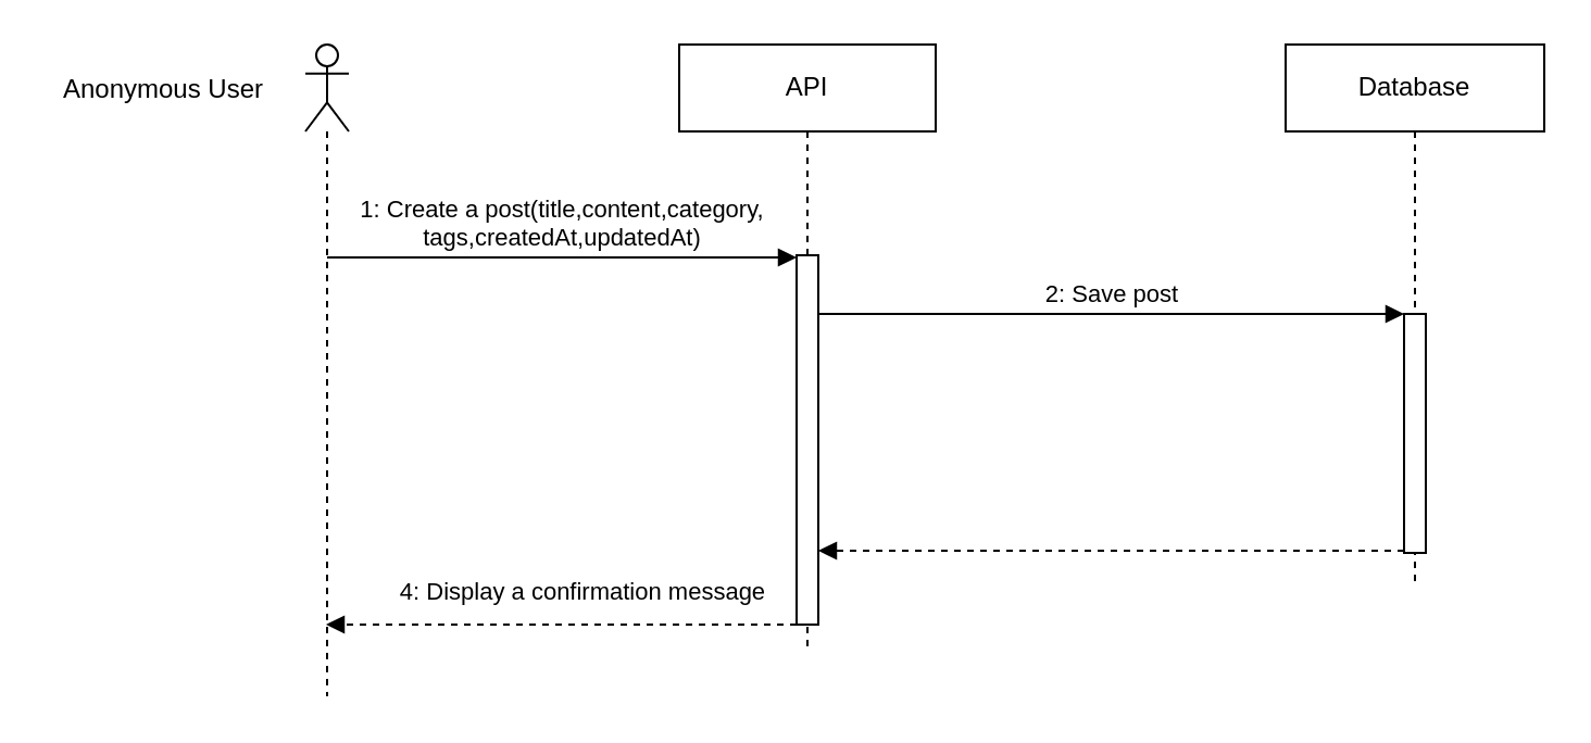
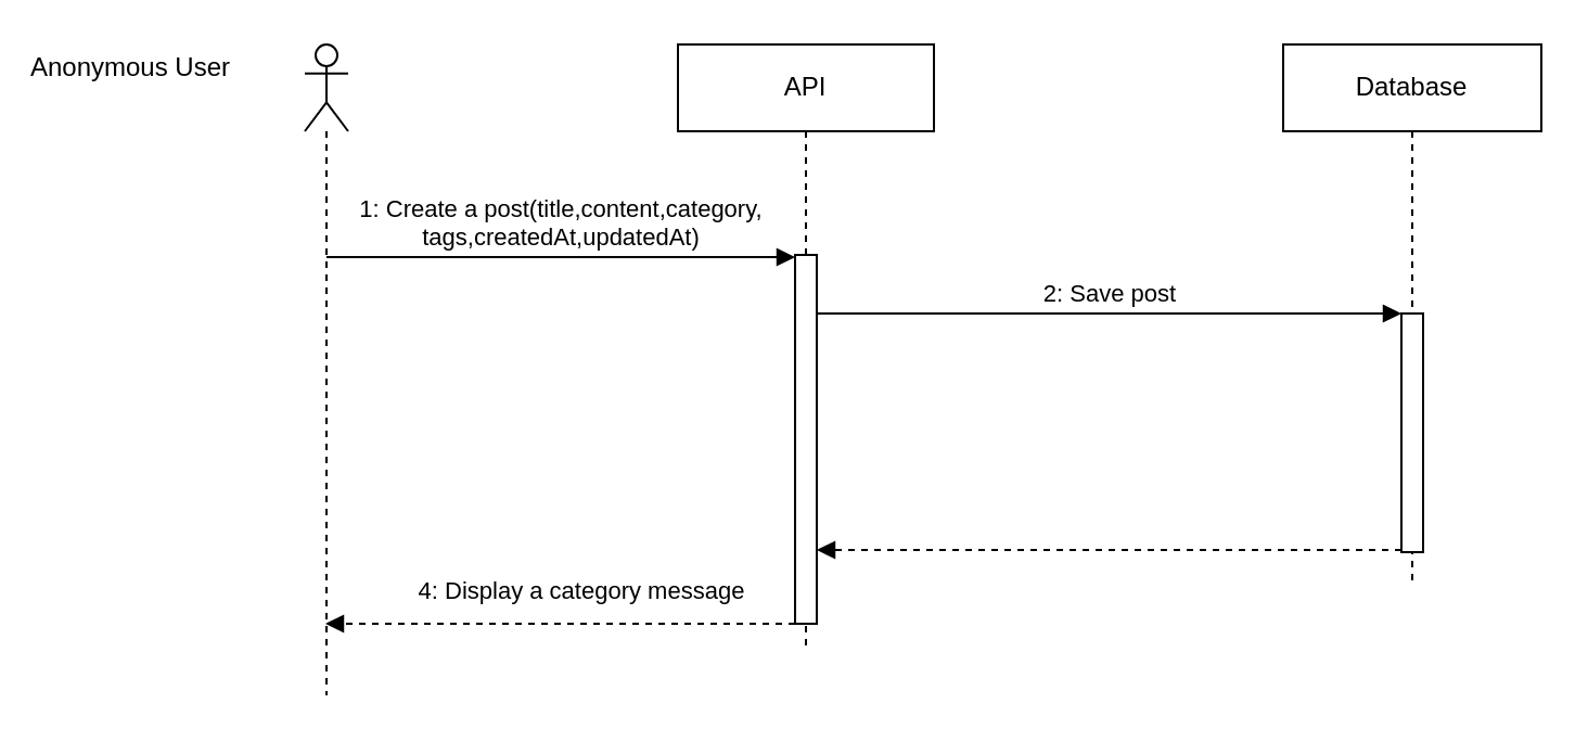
- <mxCell id="3" value="Anonymous User" style="text;html=1;align=center;verticalAlign=middle;whiteSpace=wrap;rounded=0;" vertex="1" parent="1"><mxGeometry x="20" y="26" width="110" height="30" as="geometry" /></mxCell>
+ <mxCell id="3" value="Anonymous User" style="text;html=1;align=center;verticalAlign=middle;whiteSpace=wrap;rounded=0;" vertex="1" parent="1"><mxGeometry x="5" y="16" width="110" height="30" as="geometry" /></mxCell>
- <mxCell id="11" value="4: Display a confirmation message" style="text;html=1;align=center;verticalAlign=middle;whiteSpace=wrap;rounded=0;fontSize=11;" vertex="1" parent="1"><mxGeometry x="180" y="257" width="176" height="30" as="geometry" /></mxCell>
+ <mxCell id="11" value="4: Display a category message" style="text;html=1;align=center;verticalAlign=middle;whiteSpace=wrap;rounded=0;fontSize=11;" vertex="1" parent="1"><mxGeometry x="180" y="257" width="176" height="30" as="geometry" /></mxCell>
